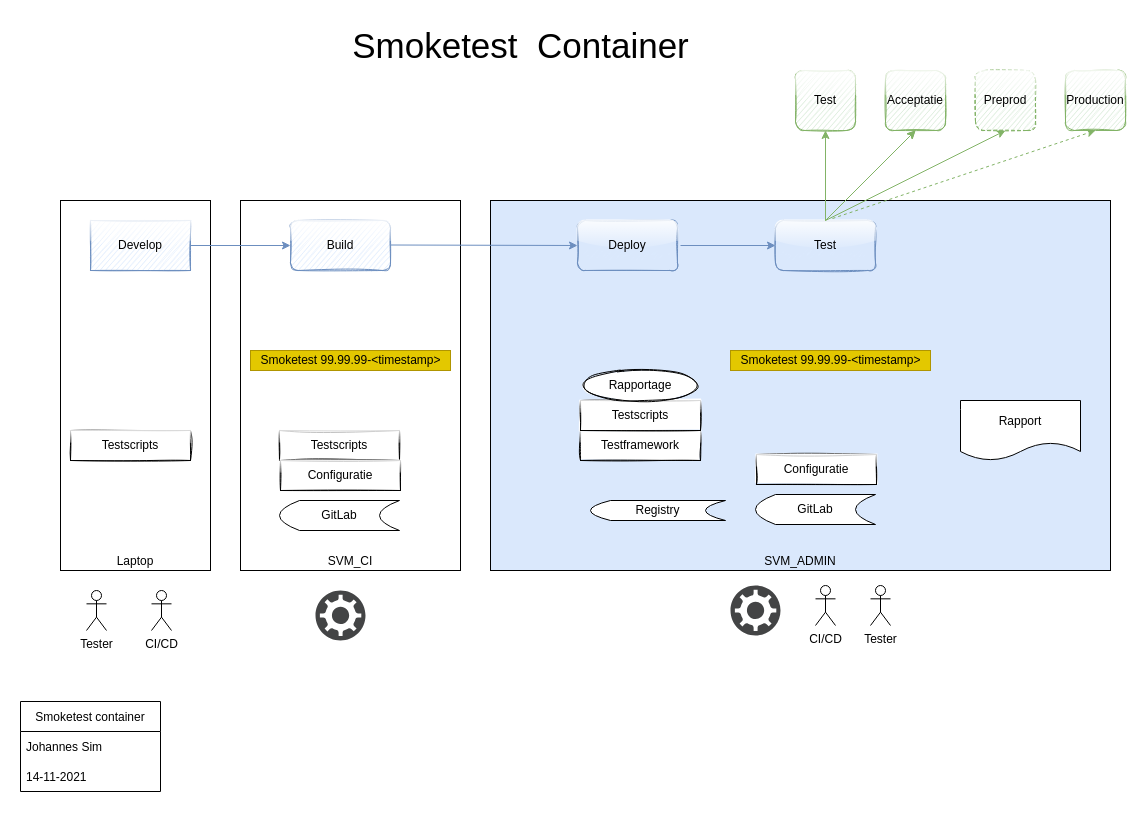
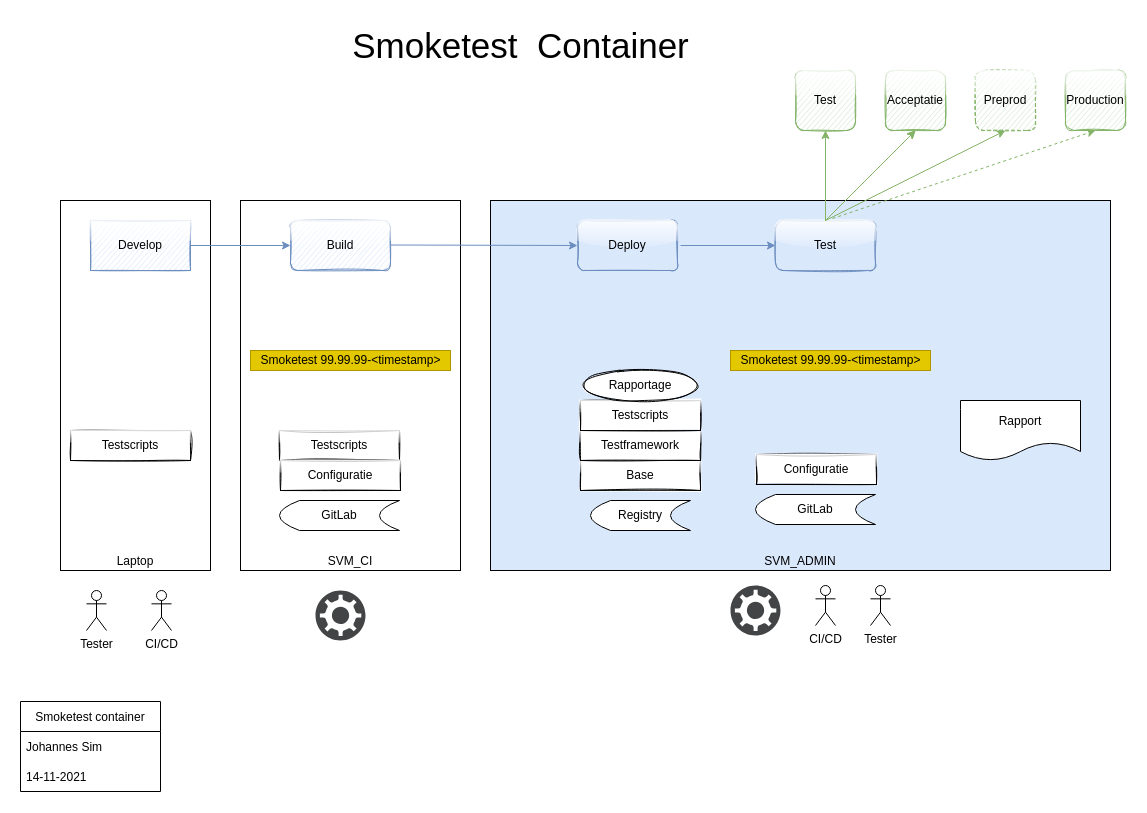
+ <mxCell id="26" value="Base" style="rounded=0;whiteSpace=wrap;html=1;glass=1;sketch=1;fontSize=12;" vertex="1" parent="1"><mxGeometry x="580" y="460" width="120" height="30" as="geometry" /></mxCell>
- <mxCell id="30" value="Registry" style="shape=dataStorage;whiteSpace=wrap;html=1;fixedSize=1;" vertex="1" parent="1"><mxGeometry x="590" y="500" width="135" height="20" as="geometry" /></mxCell>
+ <mxCell id="30" value="Registry" style="shape=dataStorage;whiteSpace=wrap;html=1;fixedSize=1;" vertex="1" parent="1"><mxGeometry x="590" y="500" width="100" height="30" as="geometry" /></mxCell>
